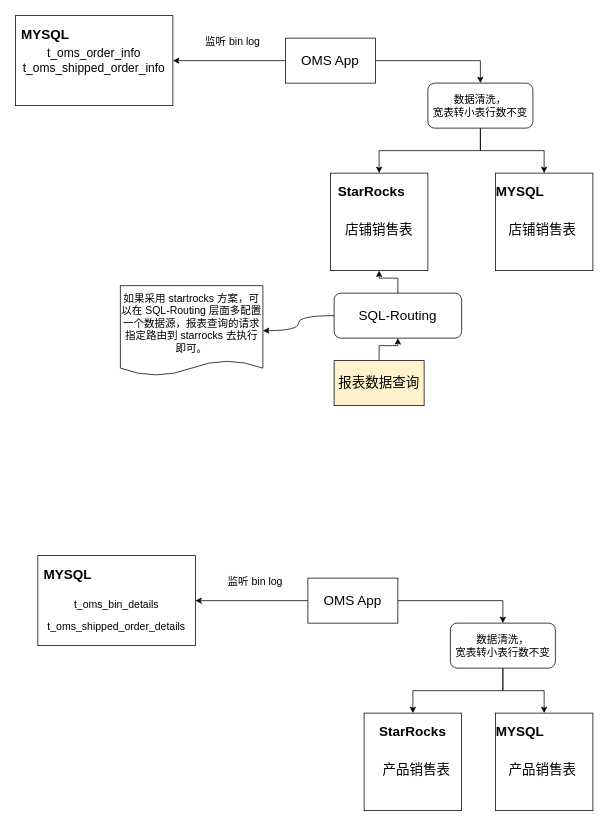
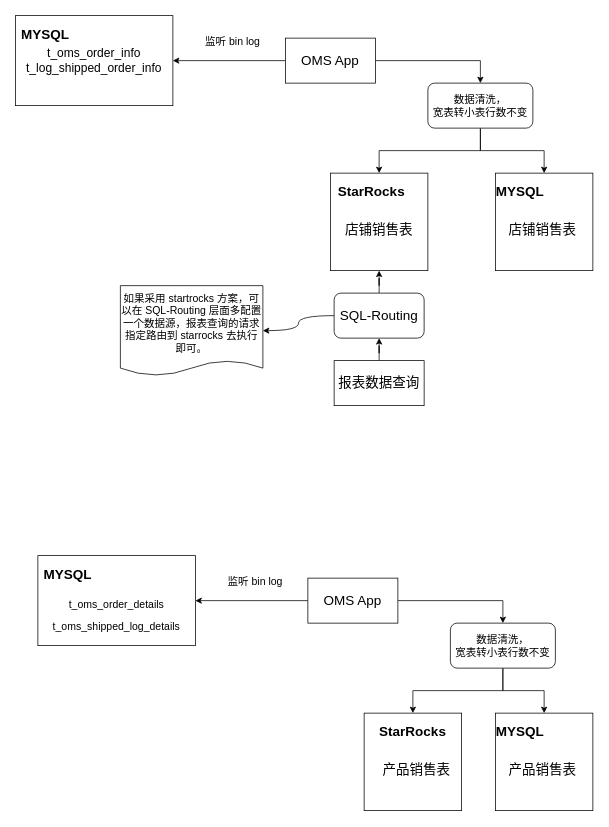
- <mxCell id="2" value="&lt;font style=&quot;font-size: 16px;&quot;&gt;t_oms_order_info&lt;br style=&quot;border-color: var(--border-color);&quot;&gt;t_oms_shipped_order_info&lt;/font&gt;" style="rounded=0;whiteSpace=wrap;html=1;" parent="1" vertex="1"><mxGeometry x="20" y="20" width="210" height="120" as="geometry" /></mxCell>
+ <mxCell id="2" value="&lt;font style=&quot;font-size: 16px;&quot;&gt;t_oms_order_info&lt;br style=&quot;border-color: var(--border-color);&quot;&gt;t_log_shipped_order_info&lt;/font&gt;" style="rounded=0;whiteSpace=wrap;html=1;" parent="1" vertex="1"><mxGeometry x="20" y="20" width="210" height="120" as="geometry" /></mxCell>
- <mxCell id="36" value="&lt;font style=&quot;font-size: 18px;&quot;&gt;SQL-Routing&lt;/font&gt;" style="rounded=1;whiteSpace=wrap;html=1;" vertex="1" parent="1"><mxGeometry x="445" y="390" width="170" height="60" as="geometry" /></mxCell>
+ <mxCell id="36" value="&lt;font style=&quot;font-size: 18px;&quot;&gt;SQL-Routing&lt;/font&gt;" style="rounded=1;whiteSpace=wrap;html=1;" vertex="1" parent="1"><mxGeometry x="445" y="390" width="120" height="60" as="geometry" /></mxCell>
- <mxCell id="38" value="&lt;font style=&quot;font-size: 18px;&quot;&gt;报表数据查询&lt;/font&gt;" style="rounded=0;whiteSpace=wrap;html=1;fillColor=#fff2cc;" vertex="1" parent="1"><mxGeometry x="445" y="480" width="120" height="60" as="geometry" /></mxCell>
+ <mxCell id="38" value="&lt;font style=&quot;font-size: 18px;&quot;&gt;报表数据查询&lt;/font&gt;" style="rounded=0;whiteSpace=wrap;html=1;" vertex="1" parent="1"><mxGeometry x="445" y="480" width="120" height="60" as="geometry" /></mxCell>
- <mxCell id="27" value="&lt;font style=&quot;font-size: 14px;&quot;&gt;t_oms_bin_details&lt;/font&gt;" style="text;html=1;strokeColor=none;fillColor=none;align=center;verticalAlign=middle;whiteSpace=wrap;rounded=0;" parent="1" vertex="1"><mxGeometry x="70" y="790" width="170" height="30" as="geometry" /></mxCell>
+ <mxCell id="27" value="&lt;font style=&quot;font-size: 14px;&quot;&gt;t_oms_order_details&lt;/font&gt;" style="text;html=1;strokeColor=none;fillColor=none;align=center;verticalAlign=middle;whiteSpace=wrap;rounded=0;" parent="1" vertex="1"><mxGeometry x="70" y="790" width="170" height="30" as="geometry" /></mxCell>
- <mxCell id="26" value="&lt;font style=&quot;font-size: 14px;&quot;&gt;t_oms_shipped_order_details&lt;/font&gt;" style="text;html=1;strokeColor=none;fillColor=none;align=center;verticalAlign=middle;whiteSpace=wrap;rounded=0;" parent="1" vertex="1"><mxGeometry x="70" y="820" width="170" height="30" as="geometry" /></mxCell>
+ <mxCell id="26" value="&lt;font style=&quot;font-size: 14px;&quot;&gt;t_oms_shipped_log_details&lt;/font&gt;" style="text;html=1;strokeColor=none;fillColor=none;align=center;verticalAlign=middle;whiteSpace=wrap;rounded=0;" parent="1" vertex="1"><mxGeometry x="70" y="820" width="170" height="30" as="geometry" /></mxCell>
